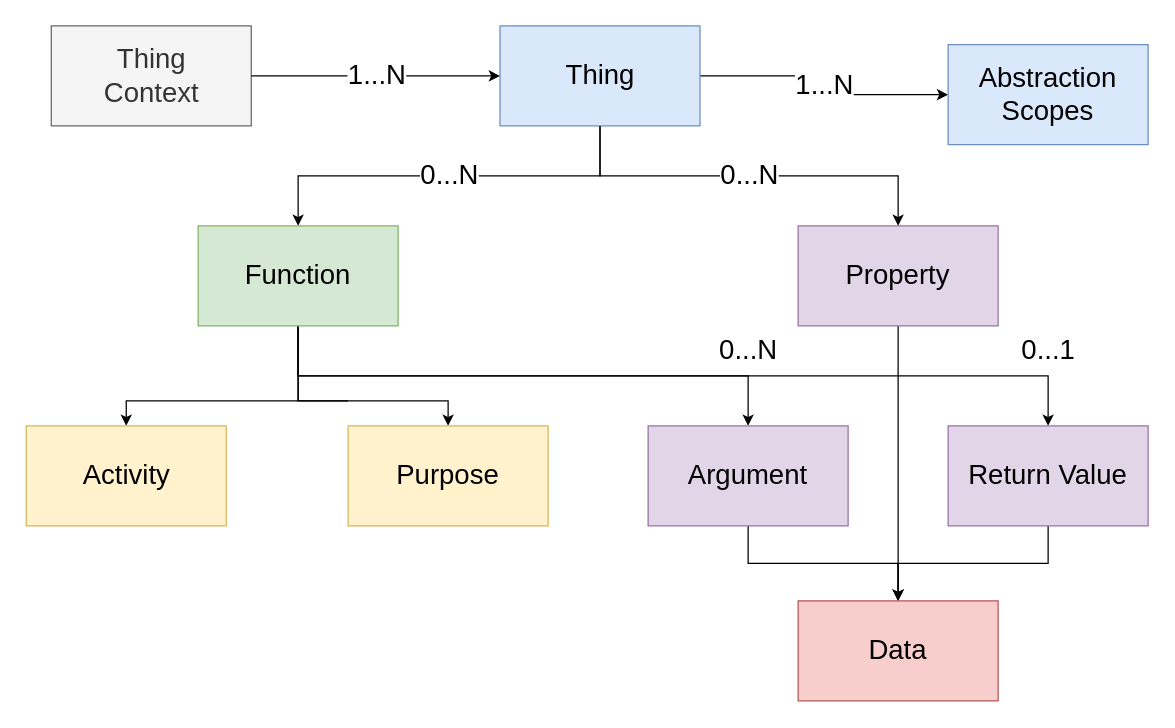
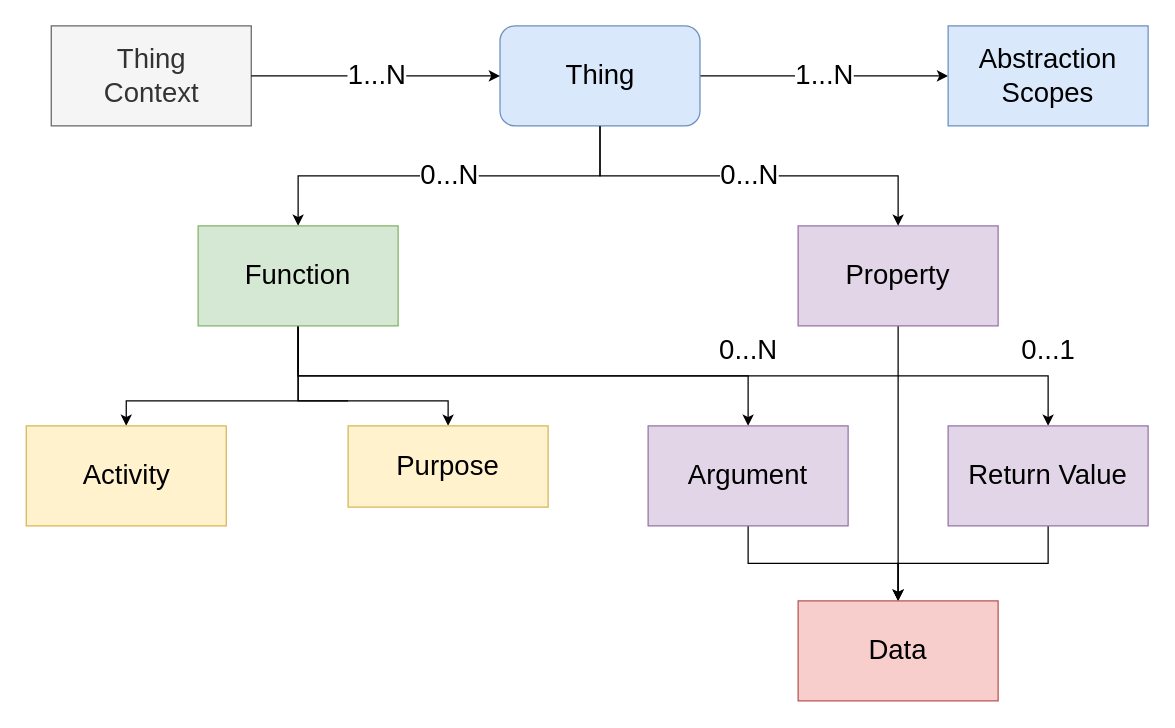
- <mxCell id="4" value="Thing" style="rounded=0;whiteSpace=wrap;html=1;fontSize=22;fillColor=#dae8fc;strokeColor=#6c8ebf;" parent="1" vertex="1"><mxGeometry x="399.5" y="20" width="160" height="80" as="geometry" /></mxCell>
+ <mxCell id="4" value="Thing" style="whiteSpace=wrap;html=1;fontSize=22;fillColor=#dae8fc;strokeColor=#6c8ebf;rounded=1;" parent="1" vertex="1"><mxGeometry x="399.5" y="20" width="160" height="80" as="geometry" /></mxCell>
- <mxCell id="20" value="Abstraction Scopes" style="rounded=0;whiteSpace=wrap;html=1;fontSize=22;fillColor=#dae8fc;strokeColor=#6c8ebf;" parent="1" vertex="1"><mxGeometry x="758" y="35" width="160" height="80" as="geometry" /></mxCell>
+ <mxCell id="20" value="Abstraction Scopes" style="rounded=0;whiteSpace=wrap;html=1;fontSize=22;fillColor=#dae8fc;strokeColor=#6c8ebf;" parent="1" vertex="1"><mxGeometry x="758" y="20" width="160" height="80" as="geometry" /></mxCell>
- <mxCell id="13" value="Purpose" style="rounded=0;whiteSpace=wrap;html=1;fontSize=22;fillColor=#fff2cc;strokeColor=#d6b656;" parent="1" vertex="1"><mxGeometry x="278" y="340" width="160" height="80" as="geometry" /></mxCell>
+ <mxCell id="13" value="Purpose" style="rounded=0;whiteSpace=wrap;html=1;fontSize=22;fillColor=#fff2cc;strokeColor=#d6b656;" parent="1" vertex="1"><mxGeometry x="278" y="340" width="160" height="65" as="geometry" /></mxCell>
